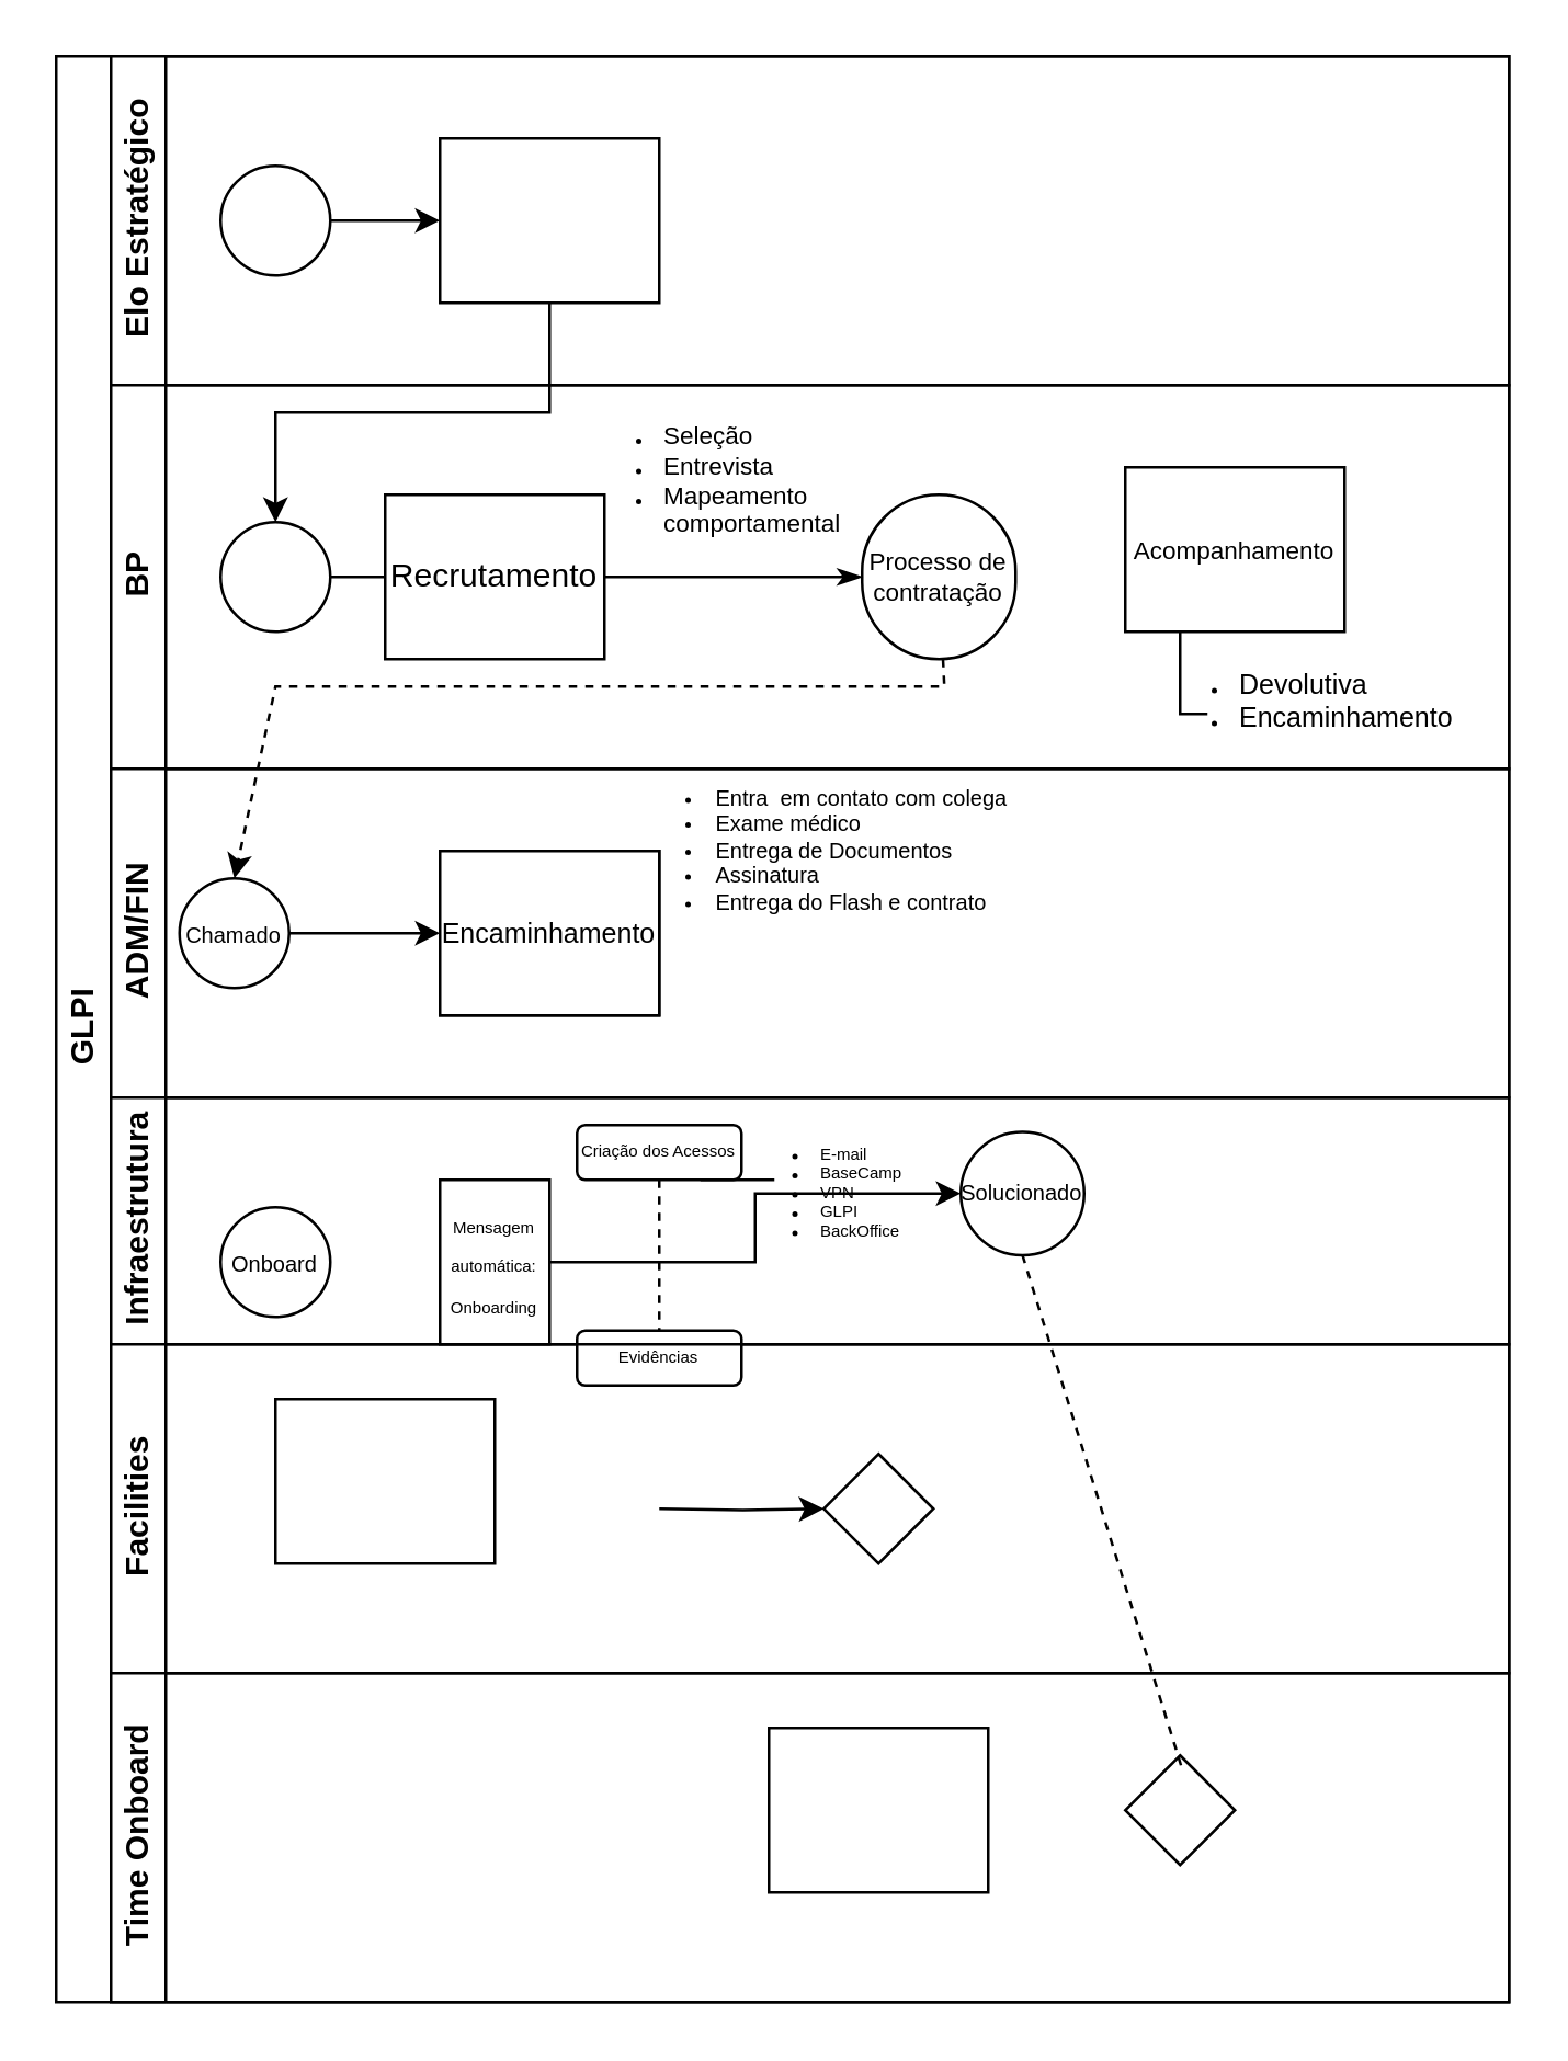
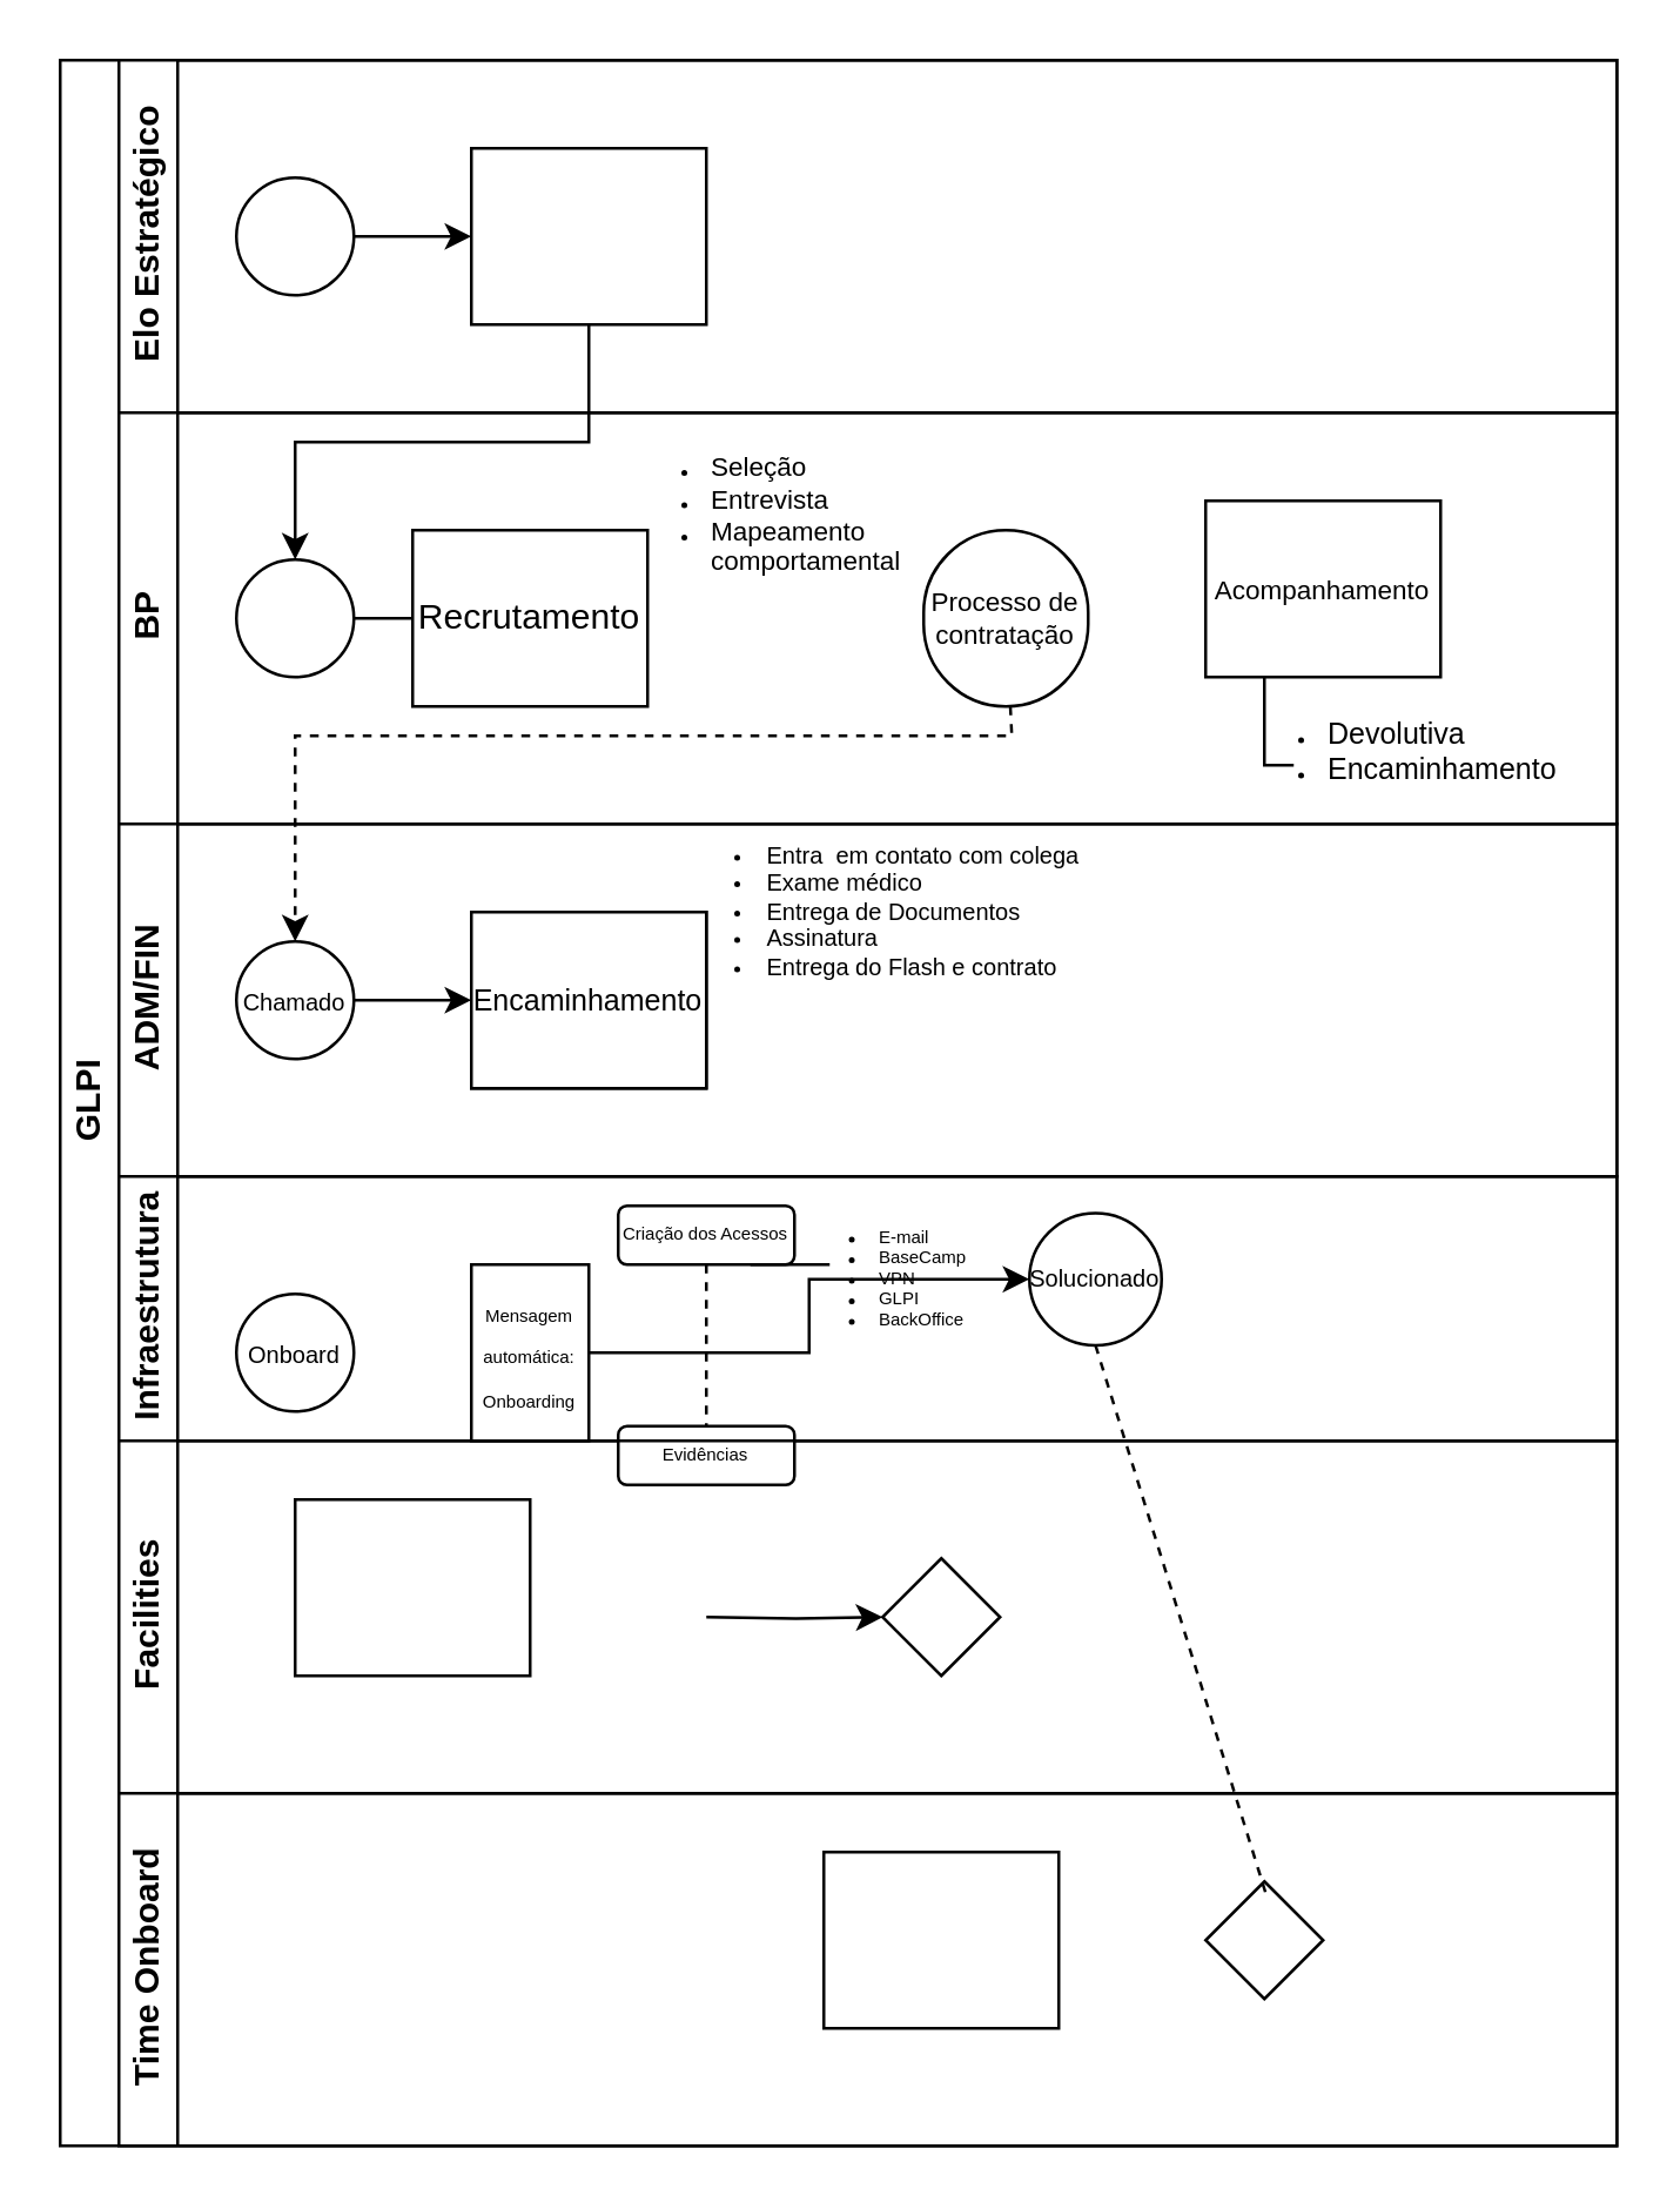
- <mxCell id="11" style="edgeStyle=none;rounded=0;orthogonalLoop=1;jettySize=auto;html=1;exitX=1;exitY=0.5;exitDx=0;exitDy=0;entryX=0;entryY=0.5;entryDx=0;entryDy=0;fontSize=9;startArrow=none;startFill=0;endArrow=classicThin;endFill=1;" parent="7" source="12" target="10" edge="1"><mxGeometry relative="1" as="geometry"><Array as="points"><mxPoint x="180" y="70" /></Array></mxGeometry></mxCell>
- <mxCell id="20" value="&lt;font style=&quot;font-size: 8px;&quot;&gt;Chamado&lt;/font&gt;" style="ellipse;whiteSpace=wrap;html=1;" parent="18" vertex="1"><mxGeometry x="25" y="40" width="40" height="40" as="geometry" /></mxCell>
+ <mxCell id="20" value="&lt;font style=&quot;font-size: 8px;&quot;&gt;Chamado&lt;/font&gt;" style="ellipse;whiteSpace=wrap;html=1;" parent="18" vertex="1"><mxGeometry x="40" y="40" width="40" height="40" as="geometry" /></mxCell>
